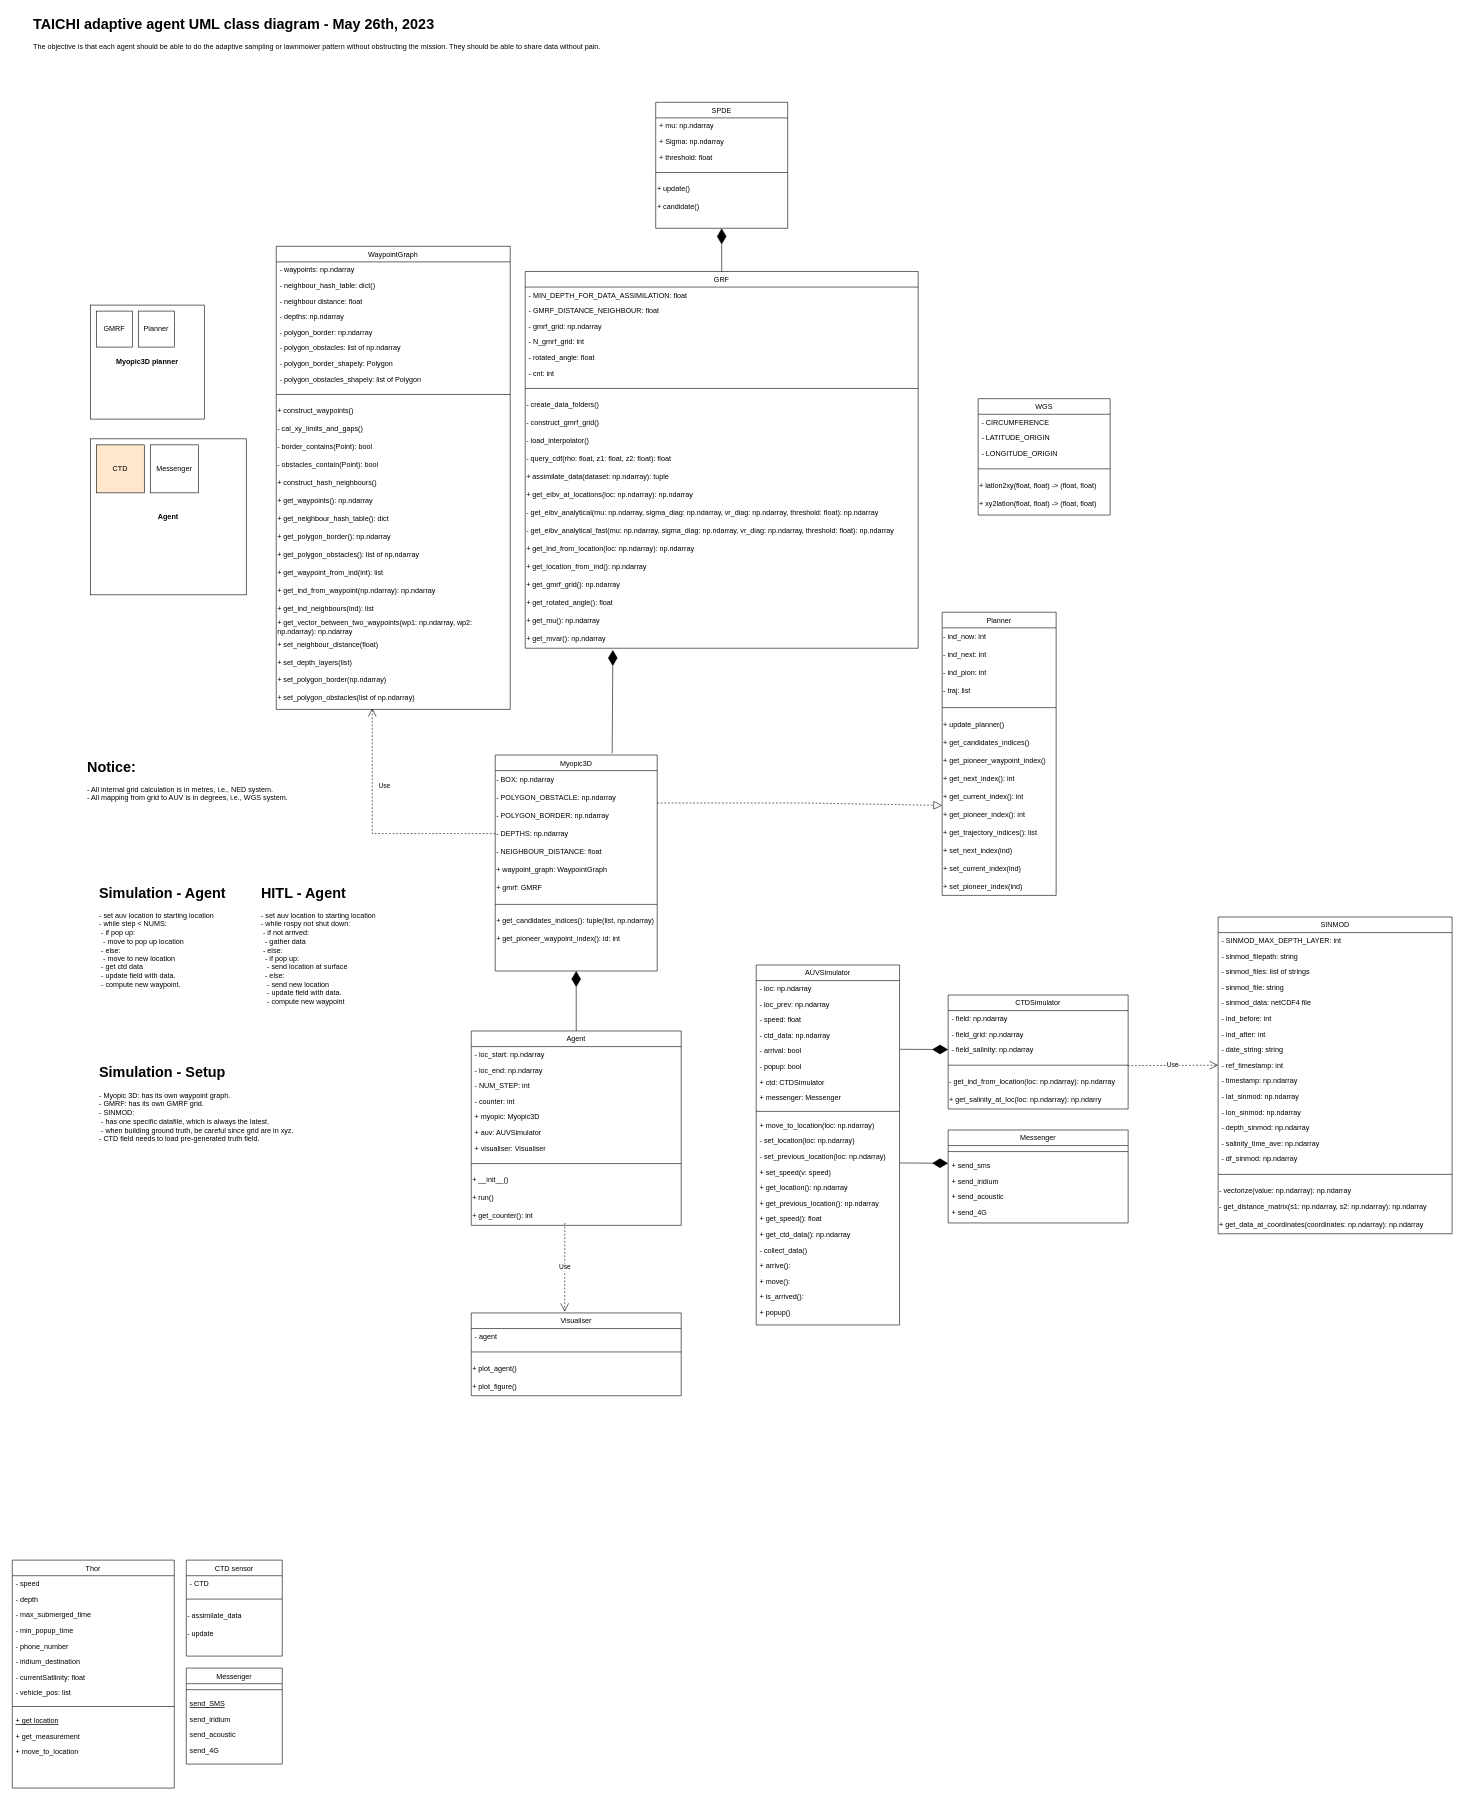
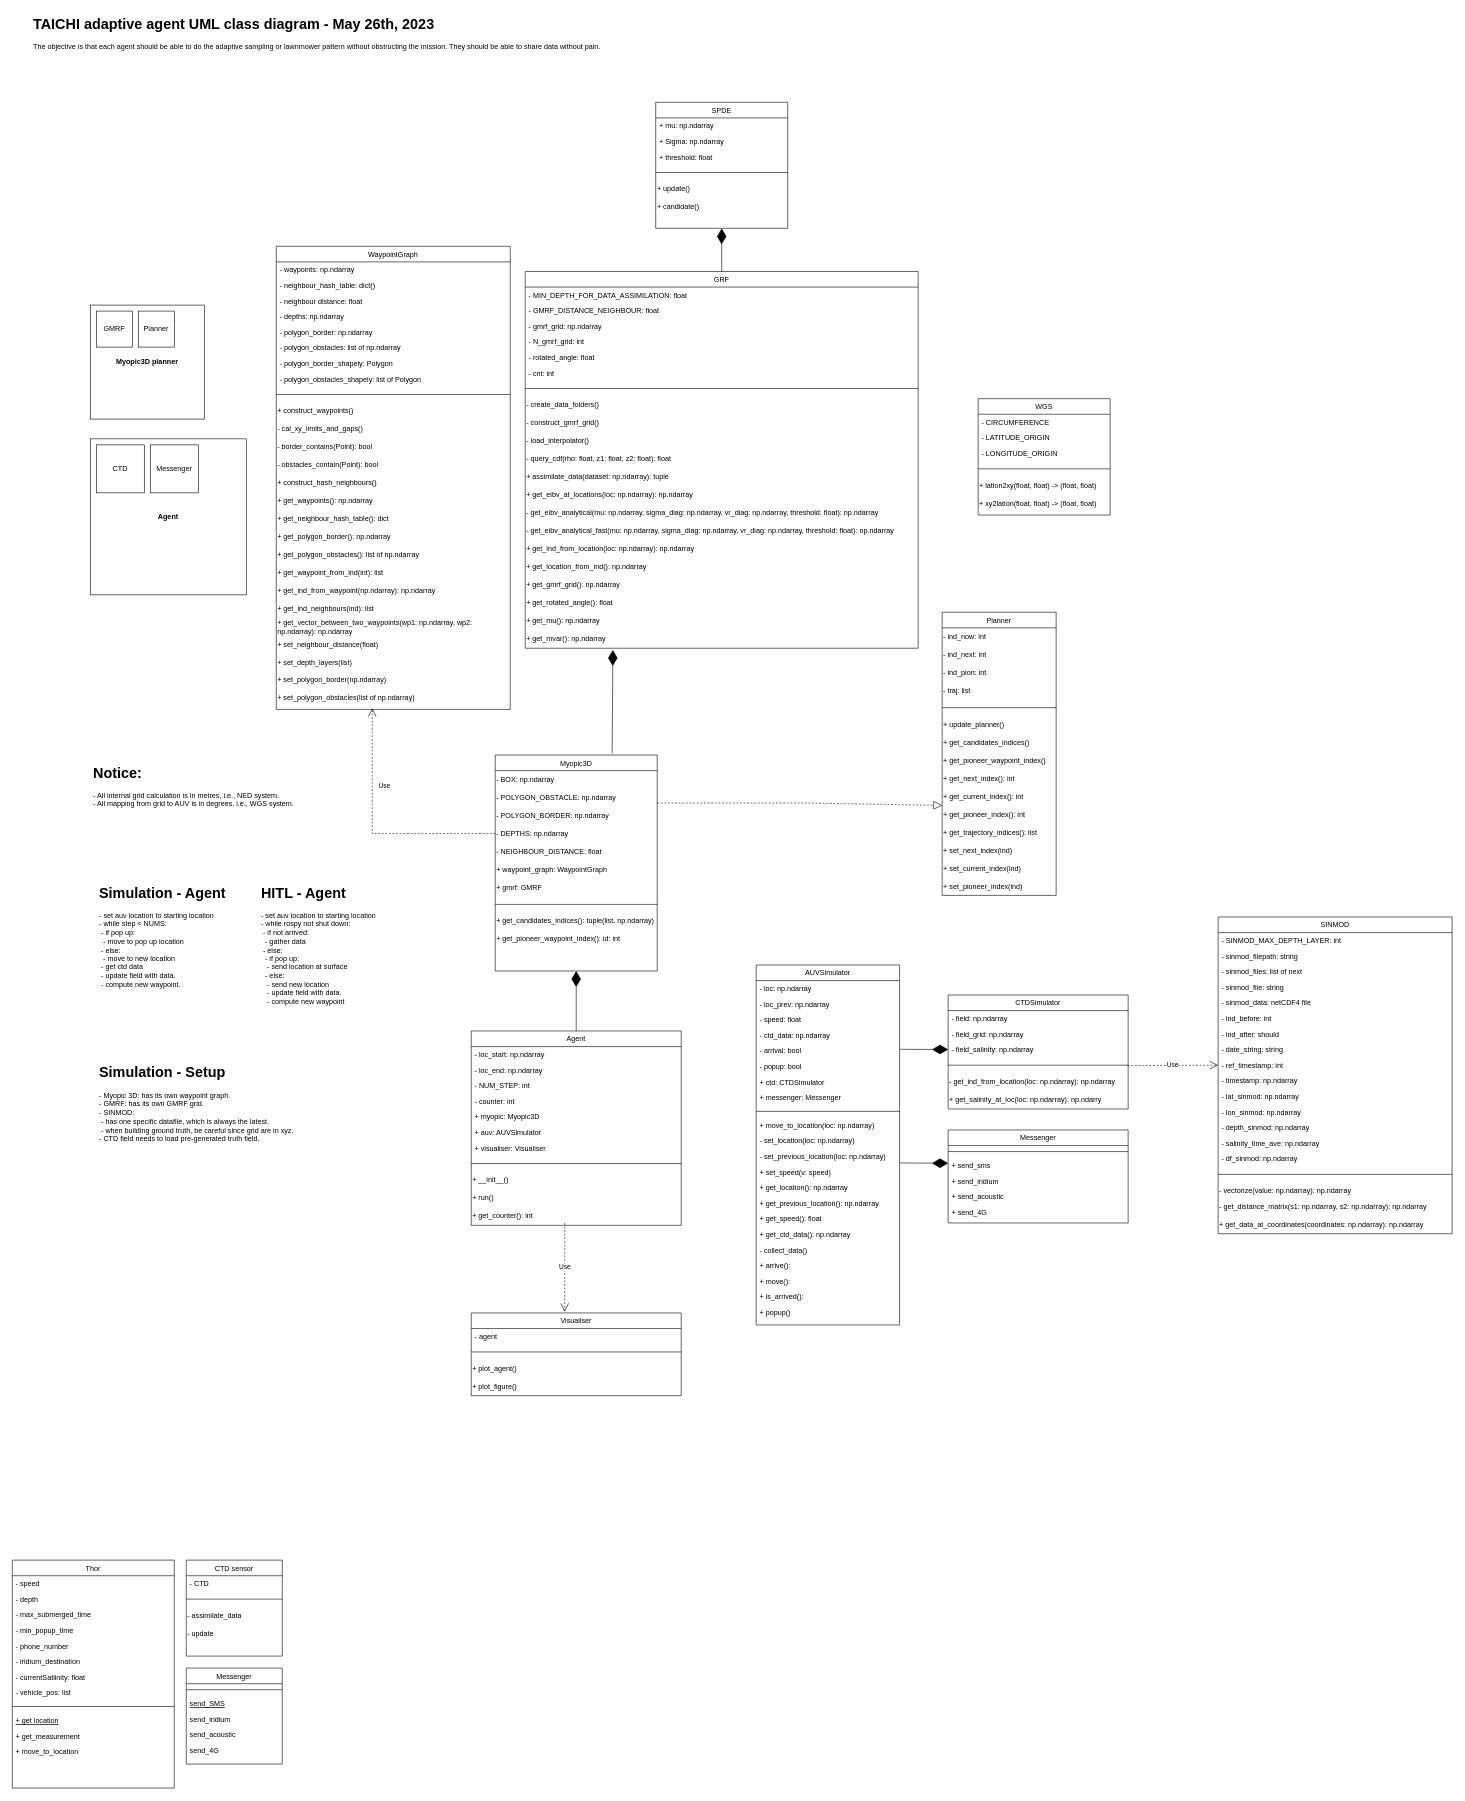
- <mxCell id="175" value="CTD" style="whiteSpace=wrap;html=1;aspect=fixed;fillColor=#ffe6cc;" parent="173" vertex="1"><mxGeometry x="10" y="10" width="80" height="80" as="geometry" /></mxCell>
+ <mxCell id="175" value="CTD" style="whiteSpace=wrap;html=1;aspect=fixed;" parent="173" vertex="1"><mxGeometry x="10" y="10" width="80" height="80" as="geometry" /></mxCell>
- <mxCell id="202" value="&lt;h1&gt;Notice:&amp;nbsp;&lt;/h1&gt;&lt;div&gt;- All internal grid calculation is in metres, i.e., NED system.&lt;/div&gt;&lt;div&gt;- All mapping from grid to AUV is in degrees, i.e., WGS system.&amp;nbsp;&lt;/div&gt;&lt;div&gt;&lt;br&gt;&lt;/div&gt;&lt;div&gt;&lt;br&gt;&lt;/div&gt;" style="text;html=1;strokeColor=none;fillColor=none;spacing=5;spacingTop=-20;whiteSpace=wrap;overflow=hidden;rounded=0;" parent="1" vertex="1"><mxGeometry x="140" y="1258" width="390" height="90" as="geometry" /></mxCell>
+ <mxCell id="202" value="&lt;h1&gt;Notice:&amp;nbsp;&lt;/h1&gt;&lt;div&gt;- All internal grid calculation is in metres, i.e., NED system.&lt;/div&gt;&lt;div&gt;- All mapping from grid to AUV is in degrees, i.e., WGS system.&amp;nbsp;&lt;/div&gt;&lt;div&gt;&lt;br&gt;&lt;/div&gt;&lt;div&gt;&lt;br&gt;&lt;/div&gt;" style="text;html=1;strokeColor=none;fillColor=none;spacing=5;spacingTop=-20;whiteSpace=wrap;overflow=hidden;rounded=0;" parent="1" vertex="1"><mxGeometry x="150" y="1268" width="390" height="90" as="geometry" /></mxCell>
- <mxCell id="181" value="- sinmod_files: list of strings" style="text;align=left;verticalAlign=top;spacingLeft=4;spacingRight=4;overflow=hidden;rotatable=0;points=[[0,0.5],[1,0.5]];portConstraint=eastwest;rounded=0;shadow=0;html=0;" parent="178" vertex="1"><mxGeometry y="78" width="390" height="26" as="geometry" /></mxCell>
+ <mxCell id="181" value="- sinmod_files: list of next" style="text;align=left;verticalAlign=top;spacingLeft=4;spacingRight=4;overflow=hidden;rotatable=0;points=[[0,0.5],[1,0.5]];portConstraint=eastwest;rounded=0;shadow=0;html=0;" parent="178" vertex="1"><mxGeometry y="78" width="390" height="26" as="geometry" /></mxCell>
- <mxCell id="185" value="- ind_after: int" style="text;align=left;verticalAlign=top;spacingLeft=4;spacingRight=4;overflow=hidden;rotatable=0;points=[[0,0.5],[1,0.5]];portConstraint=eastwest;rounded=0;shadow=0;html=0;" parent="178" vertex="1"><mxGeometry y="182" width="390" height="26" as="geometry" /></mxCell>
+ <mxCell id="185" value="- ind_after: should" style="text;align=left;verticalAlign=top;spacingLeft=4;spacingRight=4;overflow=hidden;rotatable=0;points=[[0,0.5],[1,0.5]];portConstraint=eastwest;rounded=0;shadow=0;html=0;" parent="178" vertex="1"><mxGeometry y="182" width="390" height="26" as="geometry" /></mxCell>
